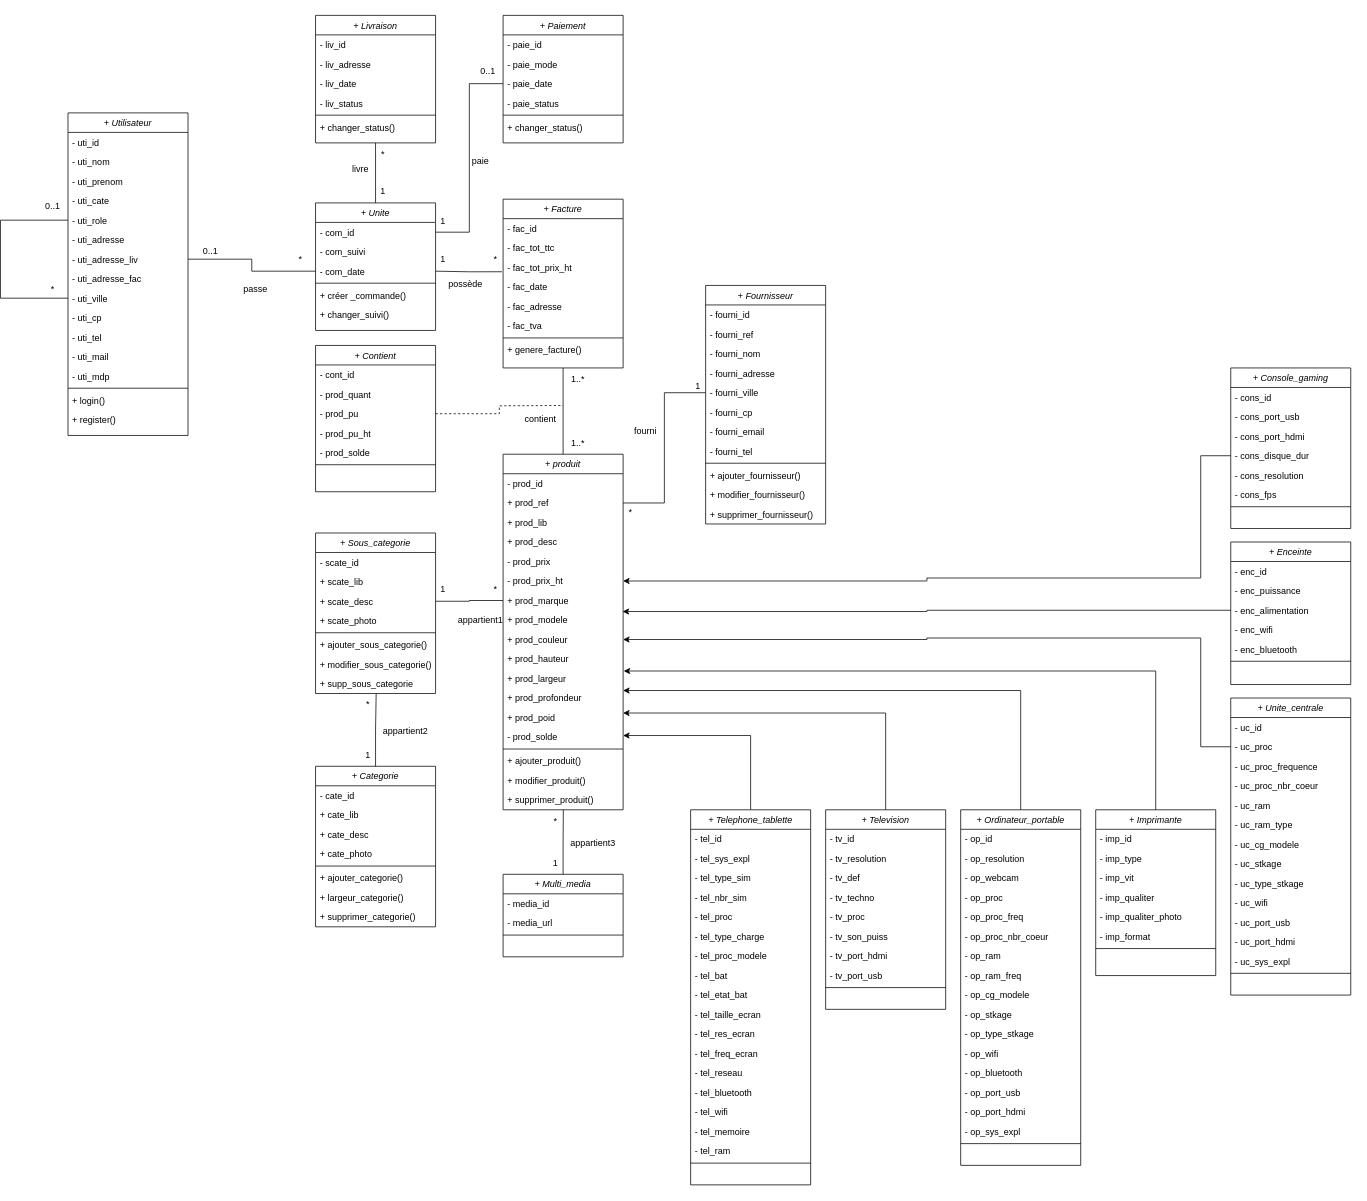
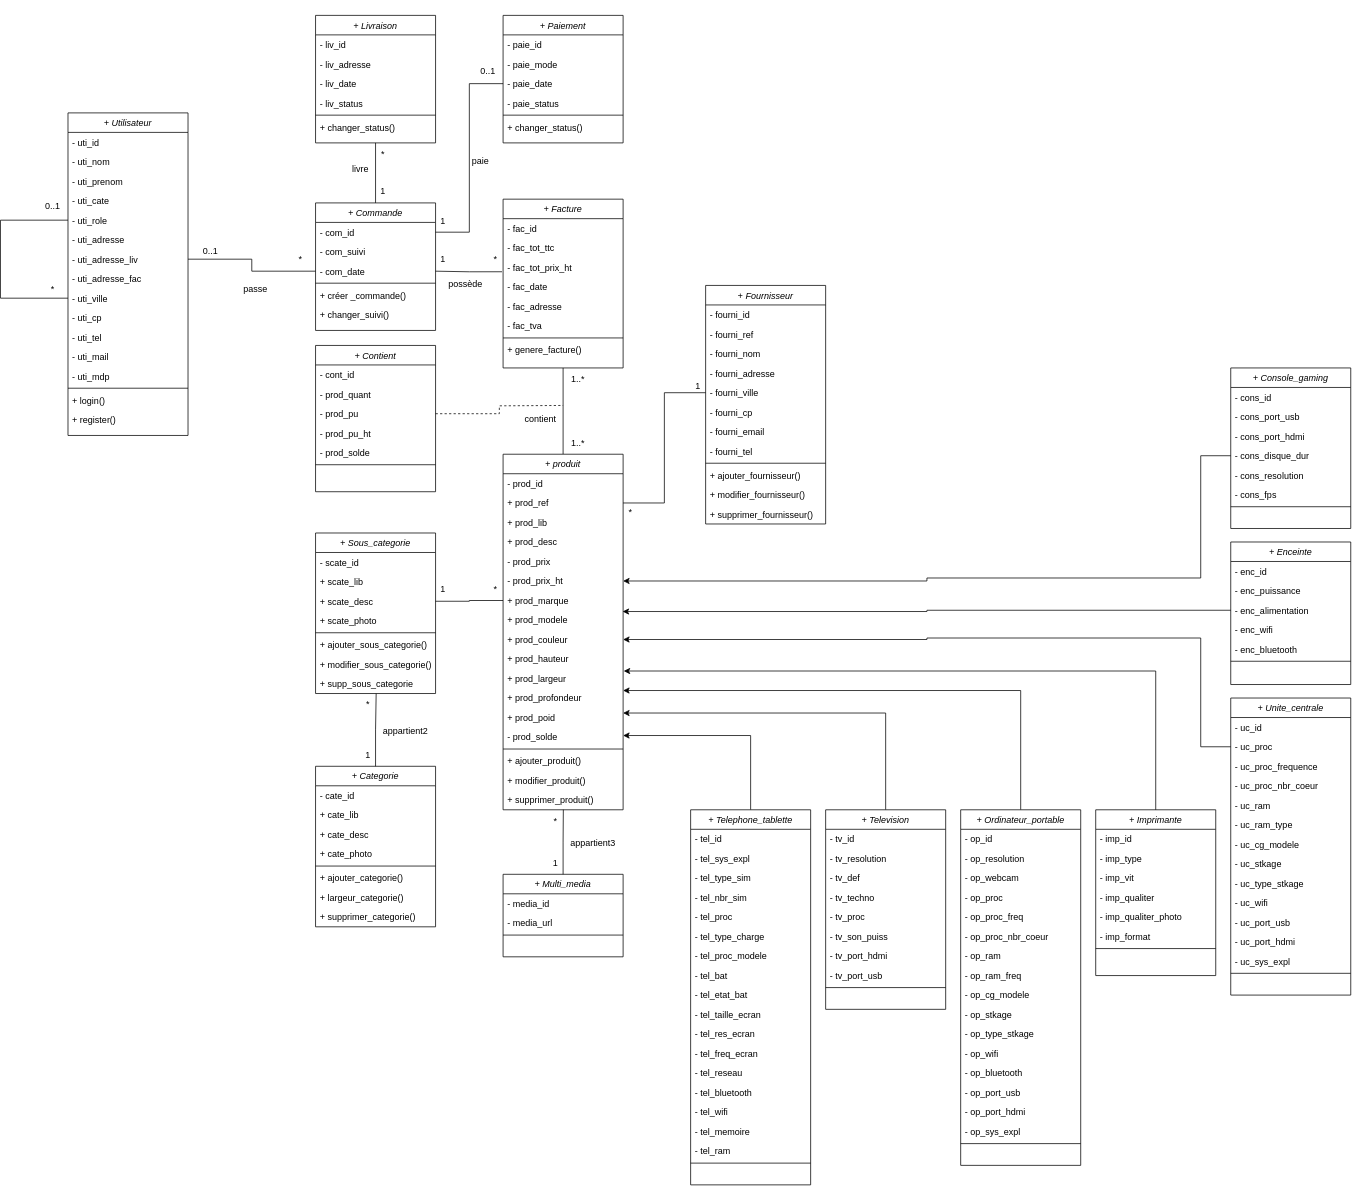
- <mxCell id="22" value="+ Unite" style="swimlane;fontStyle=2;align=center;verticalAlign=top;childLayout=stackLayout;horizontal=1;startSize=26;horizontalStack=0;resizeParent=1;resizeLast=0;collapsible=1;marginBottom=0;rounded=0;shadow=0;strokeWidth=1;" vertex="1" parent="1"><mxGeometry x="400" y="270" width="160" height="170" as="geometry"><mxRectangle x="130" y="130" width="160" height="26" as="alternateBounds" /></mxGeometry></mxCell>
+ <mxCell id="22" value="+ Commande" style="swimlane;fontStyle=2;align=center;verticalAlign=top;childLayout=stackLayout;horizontal=1;startSize=26;horizontalStack=0;resizeParent=1;resizeLast=0;collapsible=1;marginBottom=0;rounded=0;shadow=0;strokeWidth=1;" vertex="1" parent="1"><mxGeometry x="400" y="270" width="160" height="170" as="geometry"><mxRectangle x="130" y="130" width="160" height="26" as="alternateBounds" /></mxGeometry></mxCell>
- <mxCell id="241" value="fourni" style="text;html=1;align=center;verticalAlign=middle;whiteSpace=wrap;rounded=0;" vertex="1" parent="1"><mxGeometry x="810" y="560" width="60" height="30" as="geometry" /></mxCell>
- <mxCell id="233" value="appartient1" style="text;html=1;align=center;verticalAlign=middle;whiteSpace=wrap;rounded=0;" vertex="1" parent="1"><mxGeometry x="590" y="812" width="60" height="30" as="geometry" /></mxCell>
